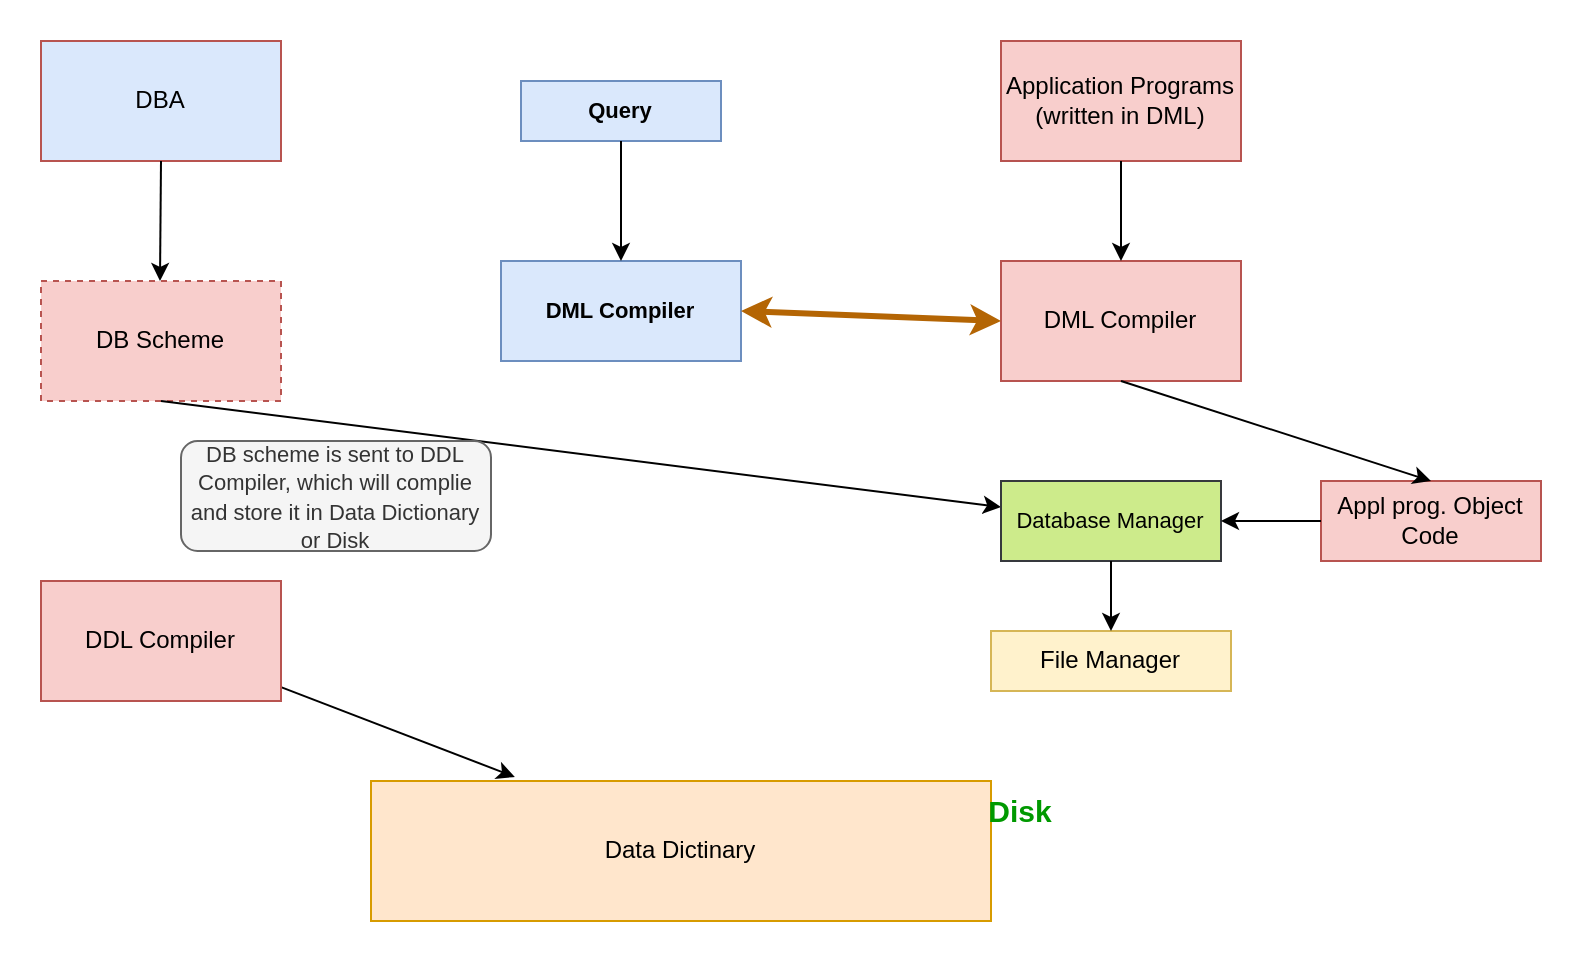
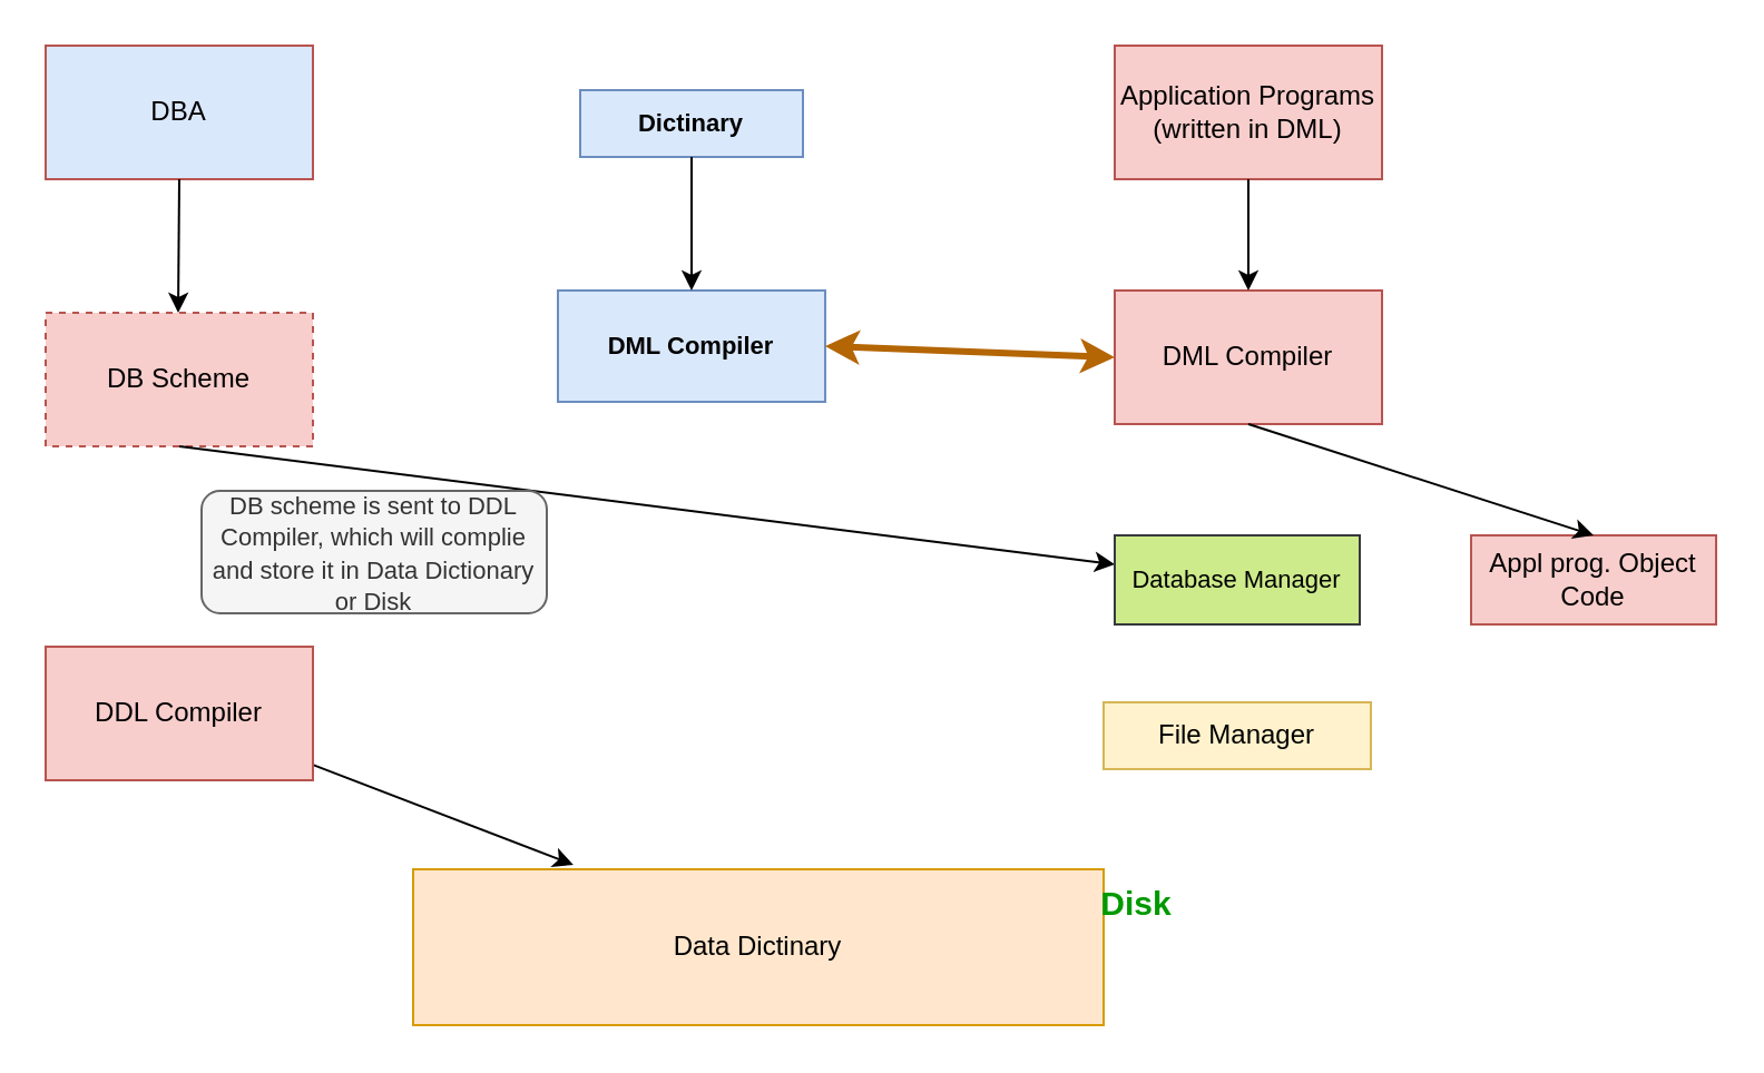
- <mxCell id="21" value="&lt;b&gt;Query&lt;/b&gt;" style="rounded=0;whiteSpace=wrap;html=1;fontSize=11;fillColor=#dae8fc;strokeColor=#6c8ebf;" vertex="1" parent="2"><mxGeometry x="240" y="20" width="100" height="30" as="geometry" /></mxCell>
+ <mxCell id="21" value="&lt;b&gt;Dictinary&lt;/b&gt;" style="rounded=0;whiteSpace=wrap;html=1;fontSize=11;fillColor=#dae8fc;strokeColor=#6c8ebf;" vertex="1" parent="2"><mxGeometry x="240" y="20" width="100" height="30" as="geometry" /></mxCell>
- <mxCell id="19" value="" style="endArrow=classic;html=1;rounded=0;exitX=0;exitY=0.5;exitDx=0;exitDy=0;entryX=1;entryY=0.5;entryDx=0;entryDy=0;" edge="1" parent="2" source="14" target="18"><mxGeometry width="50" height="50" relative="1" as="geometry"><mxPoint x="560" y="335" as="sourcePoint" /><mxPoint x="479.231" y="410" as="targetPoint" /></mxGeometry></mxCell>
- <mxCell id="20" value="" style="endArrow=classic;html=1;rounded=0;exitX=0.5;exitY=1;exitDx=0;exitDy=0;entryX=0.5;entryY=0;entryDx=0;entryDy=0;" edge="1" parent="2" source="18" target="17"><mxGeometry width="50" height="50" relative="1" as="geometry"><mxPoint x="570" y="345" as="sourcePoint" /><mxPoint x="489.231" y="420" as="targetPoint" /></mxGeometry></mxCell>
